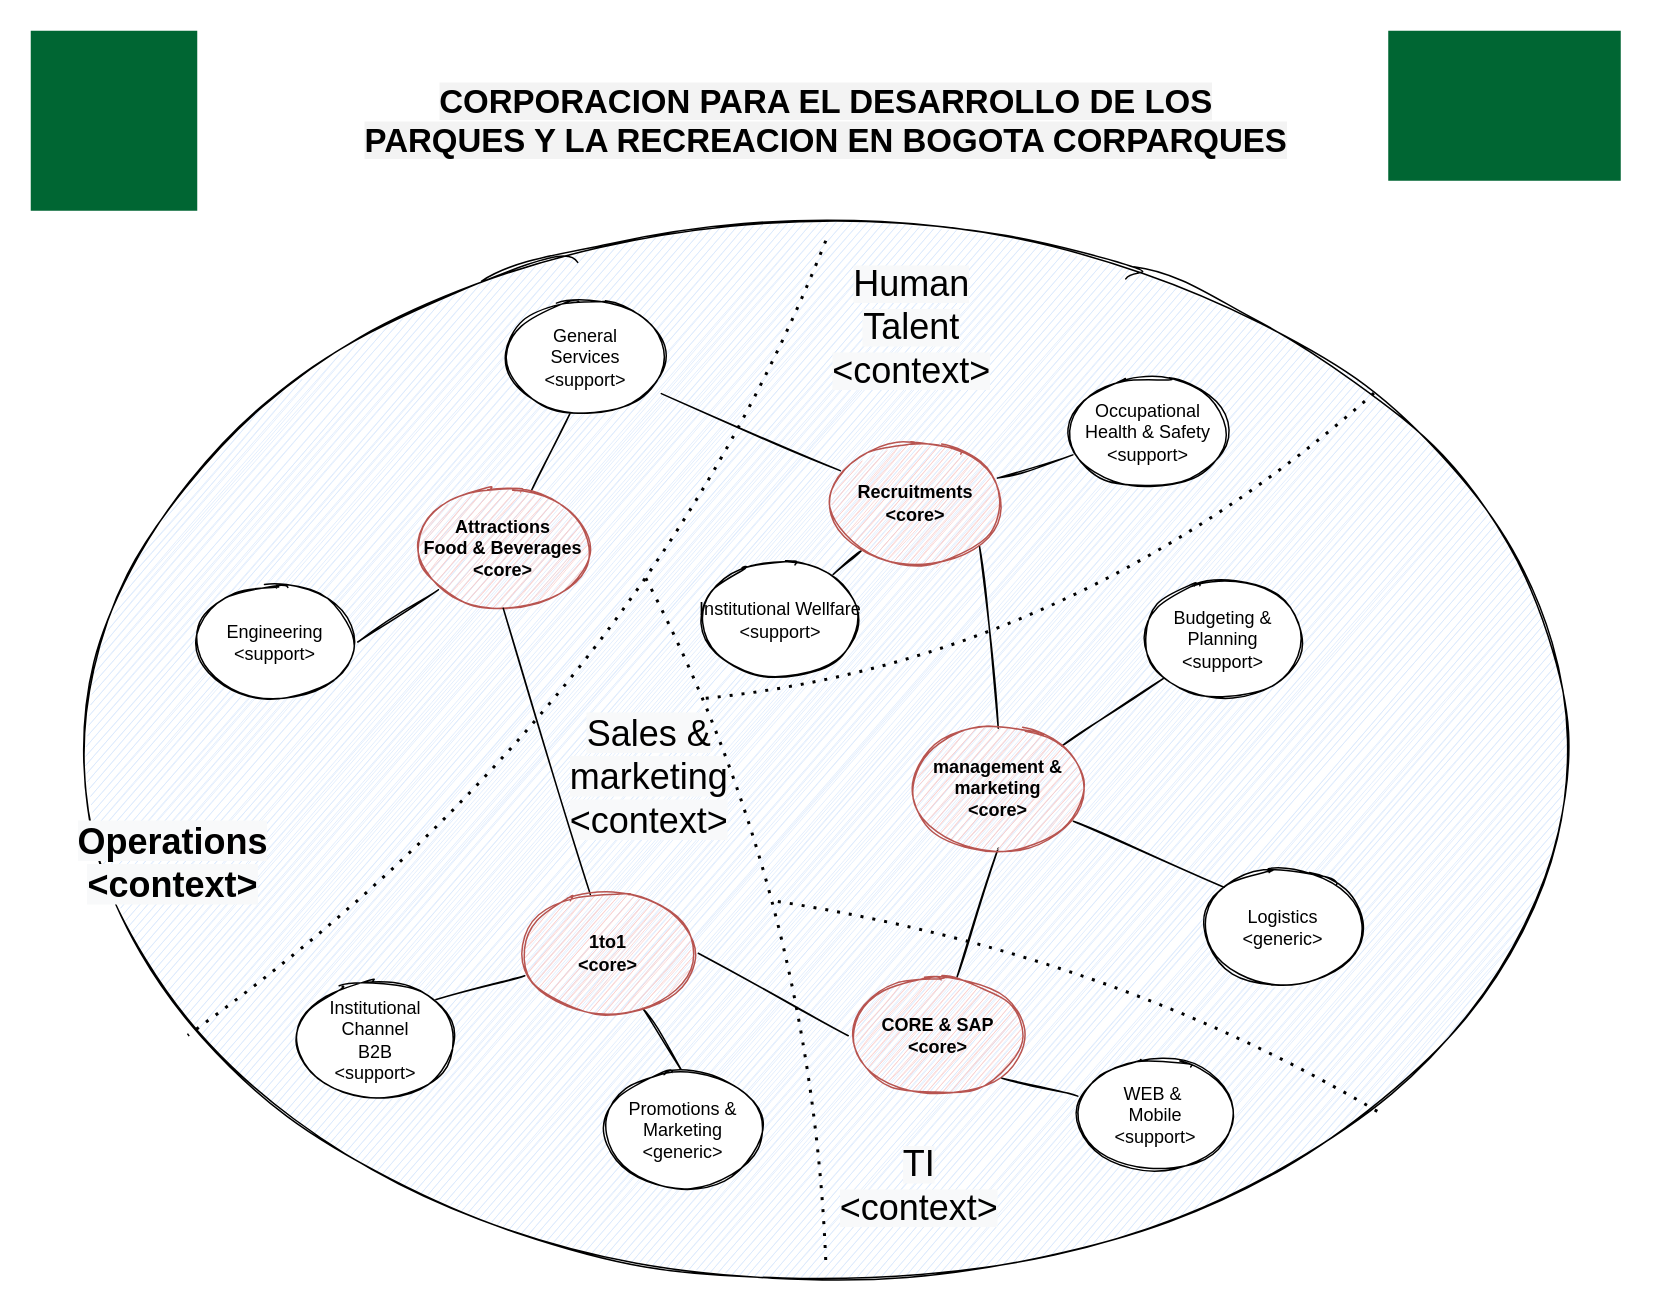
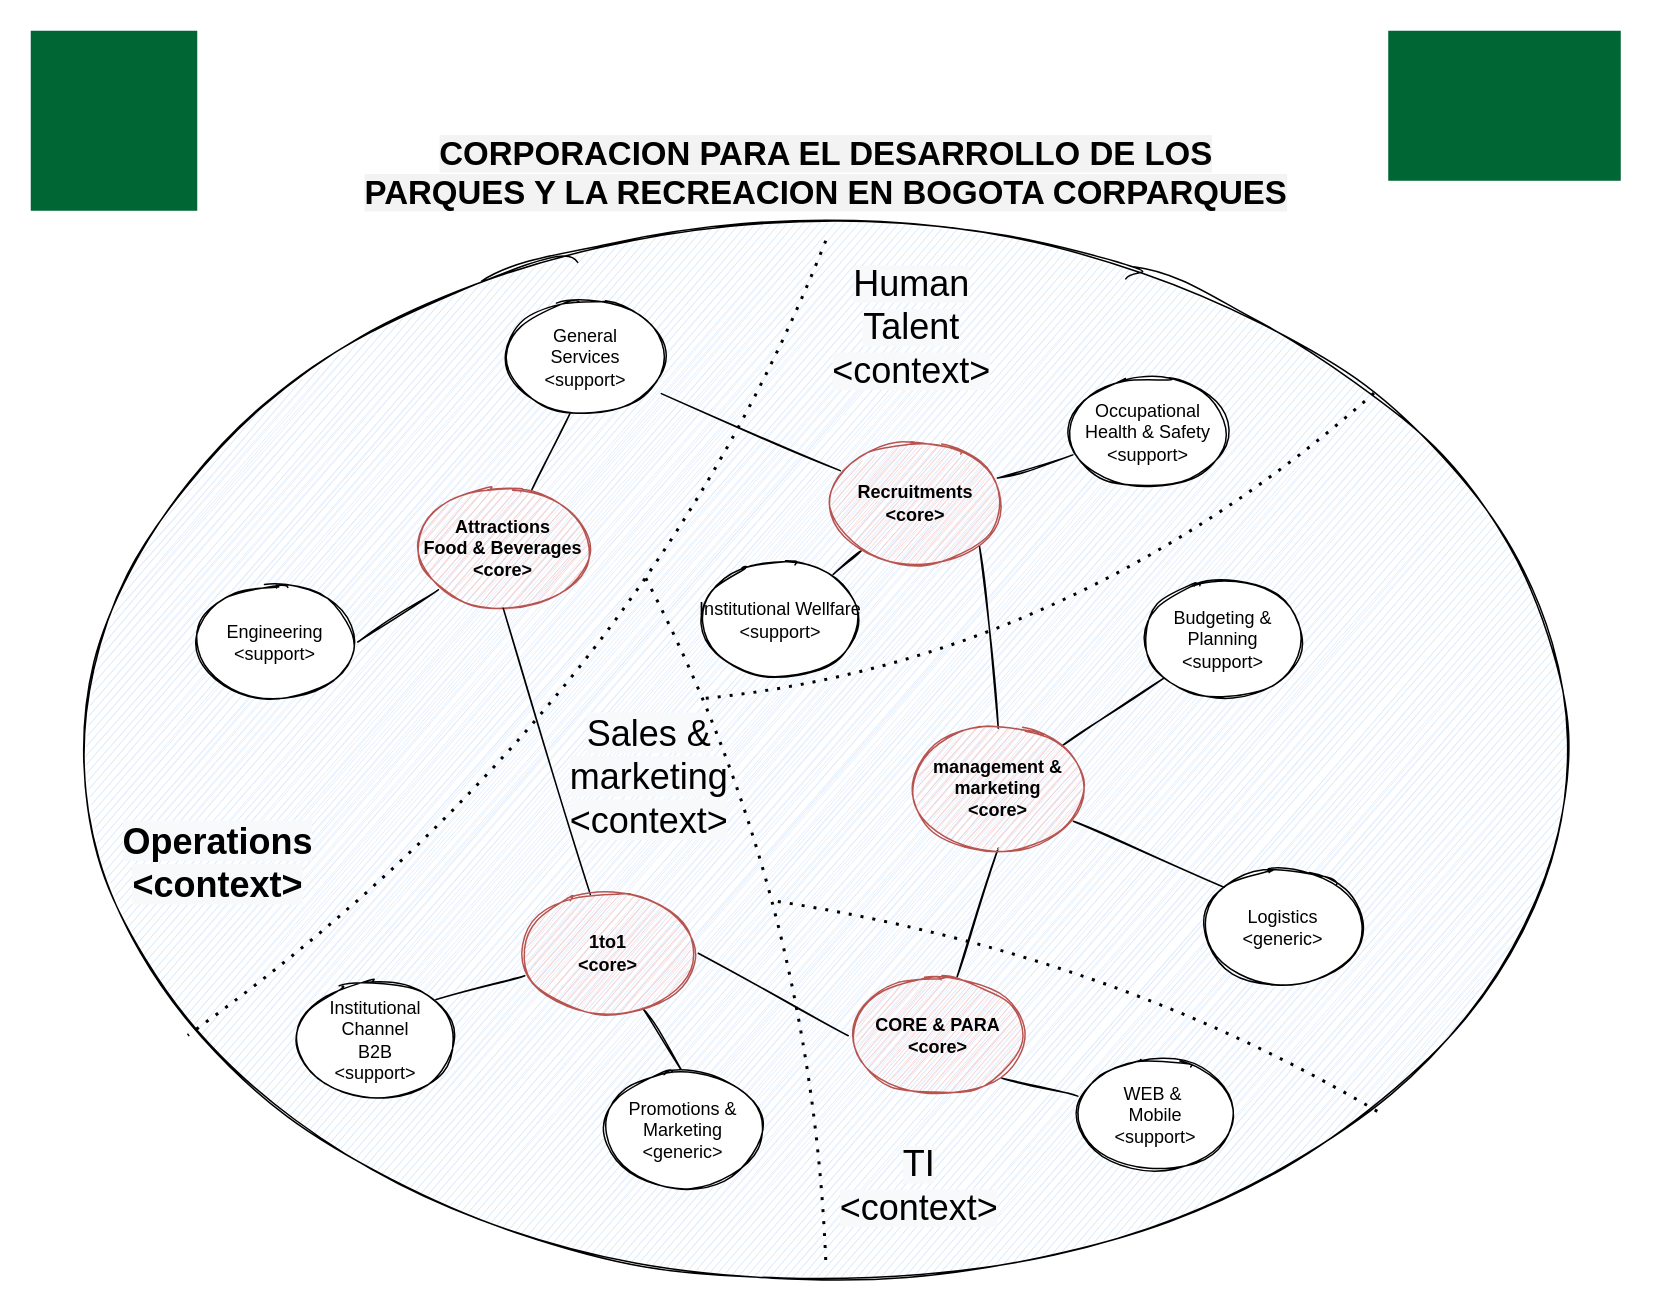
- <mxCell id="5" value="&lt;span style=&quot;color: rgb(0, 0, 0); font-family: Arial, Helvetica, sans-serif; font-size: 22px; font-style: normal; font-variant-ligatures: normal; font-variant-caps: normal; letter-spacing: normal; orphans: 2; text-indent: 0px; text-transform: none; widows: 2; word-spacing: 0px; -webkit-text-stroke-width: 0px; background-color: rgb(243, 243, 243); text-decoration-thickness: initial; text-decoration-style: initial; text-decoration-color: initial; float: none; display: inline !important;&quot;&gt;CORPORACION PARA EL DESARROLLO DE LOS PARQUES Y LA RECREACION EN BOGOTA CORPARQUES&lt;/span&gt;" style="text;whiteSpace=wrap;html=1;fontStyle=1;fontSize=22;align=center;" vertex="1" parent="1"><mxGeometry x="238" y="47.5" width="625" height="65" as="geometry" /></mxCell>
+ <mxCell id="5" value="&lt;span style=&quot;color: rgb(0, 0, 0); font-family: Arial, Helvetica, sans-serif; font-size: 22px; font-style: normal; font-variant-ligatures: normal; font-variant-caps: normal; letter-spacing: normal; orphans: 2; text-indent: 0px; text-transform: none; widows: 2; word-spacing: 0px; -webkit-text-stroke-width: 0px; background-color: rgb(243, 243, 243); text-decoration-thickness: initial; text-decoration-style: initial; text-decoration-color: initial; float: none; display: inline !important;&quot;&gt;CORPORACION PARA EL DESARROLLO DE LOS PARQUES Y LA RECREACION EN BOGOTA CORPARQUES&lt;/span&gt;" style="text;whiteSpace=wrap;html=1;fontStyle=1;fontSize=22;align=center;" vertex="1" parent="1"><mxGeometry x="238" y="82.5" width="625" height="65" as="geometry" /></mxCell>
- <mxCell id="6" value="&lt;b style=&quot;color: rgb(0, 0, 0); font-family: Helvetica; font-size: 24px; font-style: normal; font-variant-ligatures: normal; font-variant-caps: normal; letter-spacing: normal; orphans: 2; text-indent: 0px; text-transform: none; widows: 2; word-spacing: 0px; -webkit-text-stroke-width: 0px; background-color: rgb(248, 249, 250); text-decoration-thickness: initial; text-decoration-style: initial; text-decoration-color: initial;&quot;&gt;Operations&lt;br&gt;&amp;lt;context&amp;gt;&lt;/b&gt;" style="text;whiteSpace=wrap;html=1;fontSize=22;align=center;" vertex="1" parent="1"><mxGeometry x="40" y="540" width="150" height="70" as="geometry" /></mxCell>
+ <mxCell id="6" value="&lt;b style=&quot;color: rgb(0, 0, 0); font-family: Helvetica; font-size: 24px; font-style: normal; font-variant-ligatures: normal; font-variant-caps: normal; letter-spacing: normal; orphans: 2; text-indent: 0px; text-transform: none; widows: 2; word-spacing: 0px; -webkit-text-stroke-width: 0px; background-color: rgb(248, 249, 250); text-decoration-thickness: initial; text-decoration-style: initial; text-decoration-color: initial;&quot;&gt;Operations&lt;br&gt;&amp;lt;context&amp;gt;&lt;/b&gt;" style="text;whiteSpace=wrap;html=1;fontSize=22;align=center;" vertex="1" parent="1"><mxGeometry x="70" y="540" width="150" height="70" as="geometry" /></mxCell>
- <mxCell id="27" value="CORE &amp;amp; SAP&lt;br&gt;&amp;lt;core&amp;gt;" style="ellipse;whiteSpace=wrap;html=1;sketch=1;fontStyle=1;fillColor=#f8cecc;strokeColor=#b85450;" vertex="1" parent="1"><mxGeometry x="565" y="650" width="120" height="80" as="geometry" /></mxCell>
+ <mxCell id="27" value="CORE &amp;amp; PARA&lt;br&gt;&amp;lt;core&amp;gt;" style="ellipse;whiteSpace=wrap;html=1;sketch=1;fontStyle=1;fillColor=#f8cecc;strokeColor=#b85450;" vertex="1" parent="1"><mxGeometry x="565" y="650" width="120" height="80" as="geometry" /></mxCell>
